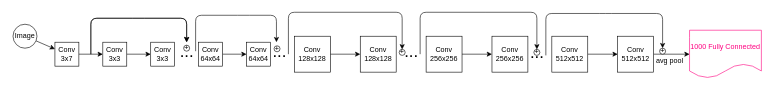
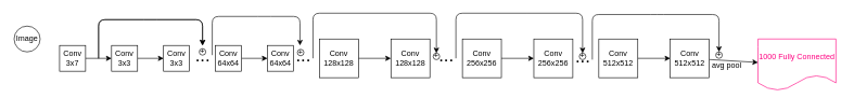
- <mxCell id="2" value="" style="edgeStyle=none;html=1;" parent="1" source="3" target="5" edge="1"><mxGeometry relative="1" as="geometry" /></mxCell>
- <mxCell id="22" value="&lt;font color=&quot;#ff0080&quot;&gt;1000 Fully Connected&lt;/font&gt;" style="shape=document;whiteSpace=wrap;html=1;boundedLbl=1;strokeColor=#FF0080;" parent="1" vertex="1"><mxGeometry x="1150" y="50" width="120" height="80" as="geometry" /></mxCell>
+ <mxCell id="22" value="&lt;font color=&quot;#ff0080&quot;&gt;1000 Fully Connected&lt;/font&gt;" style="shape=document;whiteSpace=wrap;html=1;boundedLbl=1;strokeColor=#FF0080;" parent="1" vertex="1"><mxGeometry x="1165" y="60" width="120" height="80" as="geometry" /></mxCell>
